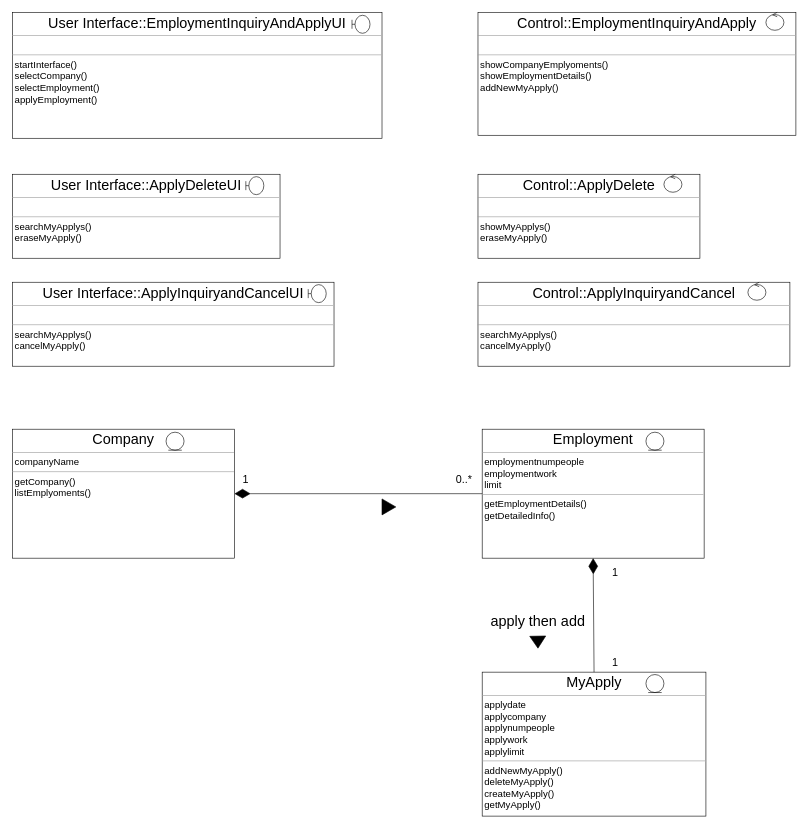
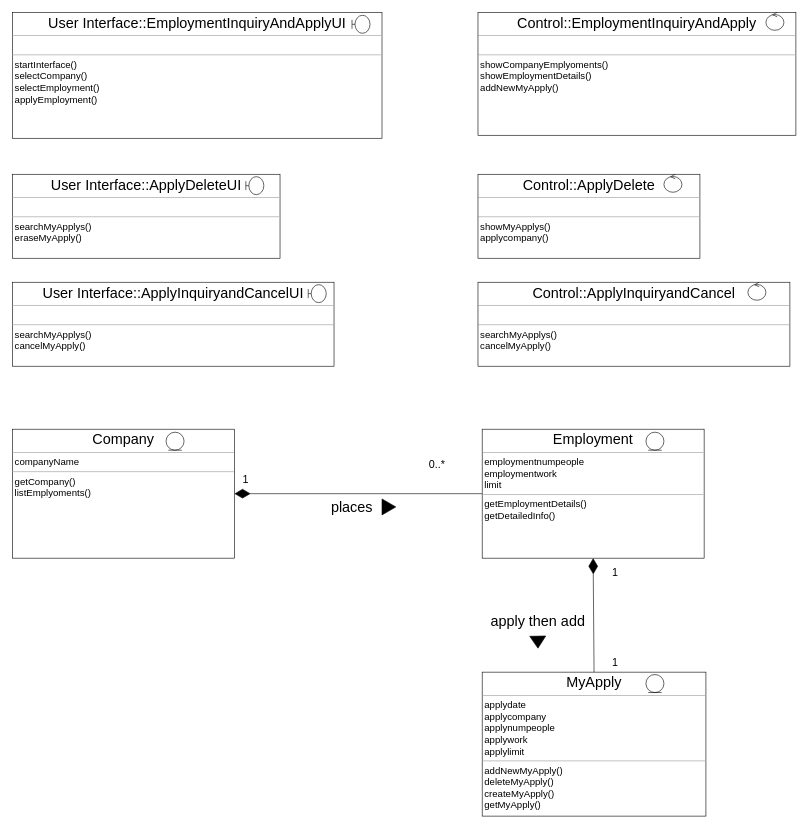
- <mxCell id="8" value="&lt;p style=&quot;border-color: var(--border-color); text-align: center; margin: 4px 0px 0px;&quot;&gt;&lt;font style=&quot;font-size: 24px;&quot;&gt;&lt;span style=&quot;background-color: initial;&quot;&gt;Control::ApplyDelete&lt;/span&gt;&lt;br&gt;&lt;/font&gt;&lt;/p&gt;&lt;hr size=&quot;1&quot;&gt;&lt;p style=&quot;margin:0px;margin-left:4px;&quot;&gt;&lt;font size=&quot;3&quot;&gt;&lt;br&gt;&lt;/font&gt;&lt;/p&gt;&lt;hr size=&quot;1&quot;&gt;&lt;p style=&quot;border-color: var(--border-color); margin: 0px 0px 0px 4px;&quot;&gt;&lt;font size=&quot;3&quot;&gt;showMyApplys()&lt;/font&gt;&lt;/p&gt;&lt;p style=&quot;border-color: var(--border-color); margin: 0px 0px 0px 4px;&quot;&gt;&lt;font size=&quot;3&quot;&gt;eraseMyApply()&lt;/font&gt;&lt;/p&gt;" style="verticalAlign=top;align=left;overflow=fill;fontSize=12;fontFamily=Helvetica;html=1;whiteSpace=wrap;" parent="1" vertex="1"><mxGeometry x="796" y="290" width="370" height="140" as="geometry" /></mxCell>
+ <mxCell id="8" value="&lt;p style=&quot;border-color: var(--border-color); text-align: center; margin: 4px 0px 0px;&quot;&gt;&lt;font style=&quot;font-size: 24px;&quot;&gt;&lt;span style=&quot;background-color: initial;&quot;&gt;Control::ApplyDelete&lt;/span&gt;&lt;br&gt;&lt;/font&gt;&lt;/p&gt;&lt;hr size=&quot;1&quot;&gt;&lt;p style=&quot;margin:0px;margin-left:4px;&quot;&gt;&lt;font size=&quot;3&quot;&gt;&lt;br&gt;&lt;/font&gt;&lt;/p&gt;&lt;hr size=&quot;1&quot;&gt;&lt;p style=&quot;border-color: var(--border-color); margin: 0px 0px 0px 4px;&quot;&gt;&lt;font size=&quot;3&quot;&gt;showMyApplys()&lt;/font&gt;&lt;/p&gt;&lt;p style=&quot;border-color: var(--border-color); margin: 0px 0px 0px 4px;&quot;&gt;&lt;font size=&quot;3&quot;&gt;applycompany()&lt;/font&gt;&lt;/p&gt;" style="verticalAlign=top;align=left;overflow=fill;fontSize=12;fontFamily=Helvetica;html=1;whiteSpace=wrap;" parent="1" vertex="1"><mxGeometry x="796" y="290" width="370" height="140" as="geometry" /></mxCell>
- <mxCell id="13" value="&lt;font style=&quot;font-size: 18px;&quot;&gt;0..*&lt;/font&gt;" style="text;html=1;strokeColor=none;fillColor=none;align=center;verticalAlign=middle;whiteSpace=wrap;rounded=0;" parent="1" vertex="1"><mxGeometry x="743" y="785" width="60" height="30" as="geometry" /></mxCell>
+ <mxCell id="13" value="&lt;font style=&quot;font-size: 18px;&quot;&gt;0..*&lt;/font&gt;" style="text;html=1;strokeColor=none;fillColor=none;align=center;verticalAlign=middle;whiteSpace=wrap;rounded=0;" parent="1" vertex="1"><mxGeometry x="698" y="760" width="60" height="30" as="geometry" /></mxCell>
+ <mxCell id="11" value="&lt;font style=&quot;font-size: 24px;&quot;&gt;places&lt;/font&gt;" style="text;html=1;strokeColor=none;fillColor=none;align=center;verticalAlign=middle;whiteSpace=wrap;rounded=0;" parent="1" vertex="1"><mxGeometry x="556" y="830" width="60" height="30" as="geometry" /></mxCell>
